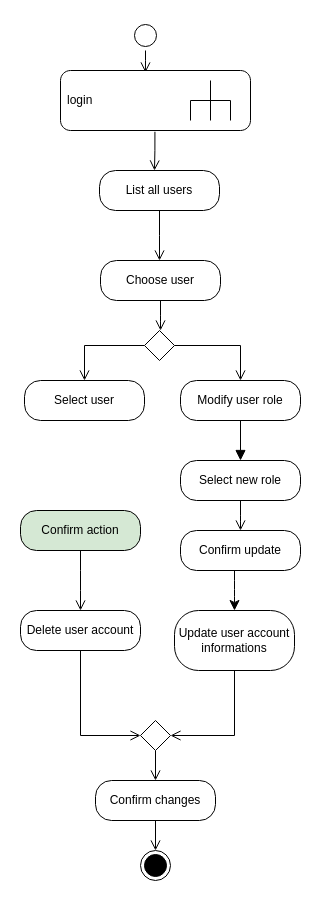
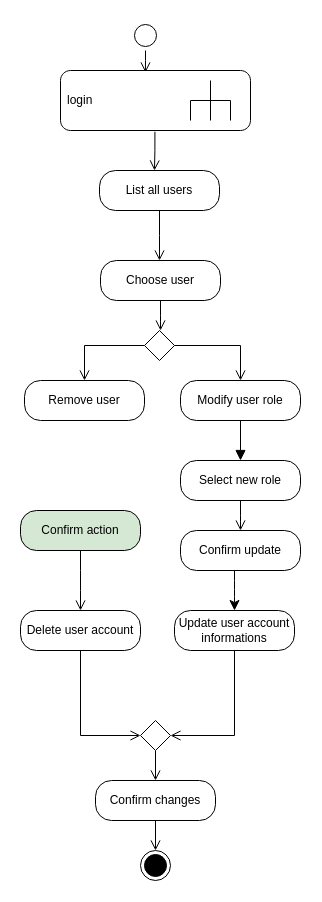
- <mxCell id="8" value="Select user" style="rounded=1;whiteSpace=wrap;html=1;arcSize=40;labelBackgroundColor=none;" parent="1" vertex="1"><mxGeometry x="24" y="380" width="120" height="40" as="geometry" /></mxCell>
+ <mxCell id="8" value="Remove user" style="rounded=1;whiteSpace=wrap;html=1;arcSize=40;labelBackgroundColor=none;" parent="1" vertex="1"><mxGeometry x="24" y="380" width="120" height="40" as="geometry" /></mxCell>
- <mxCell id="13" value="Update user account&lt;div&gt;informations&lt;/div&gt;" style="rounded=1;whiteSpace=wrap;html=1;arcSize=40;labelBackgroundColor=none;" parent="1" vertex="1"><mxGeometry x="174" y="610" width="120" height="60" as="geometry" /></mxCell>
+ <mxCell id="13" value="Update user account&lt;div&gt;informations&lt;/div&gt;" style="rounded=1;whiteSpace=wrap;html=1;arcSize=40;labelBackgroundColor=none;" parent="1" vertex="1"><mxGeometry x="174" y="610" width="120" height="40" as="geometry" /></mxCell>
